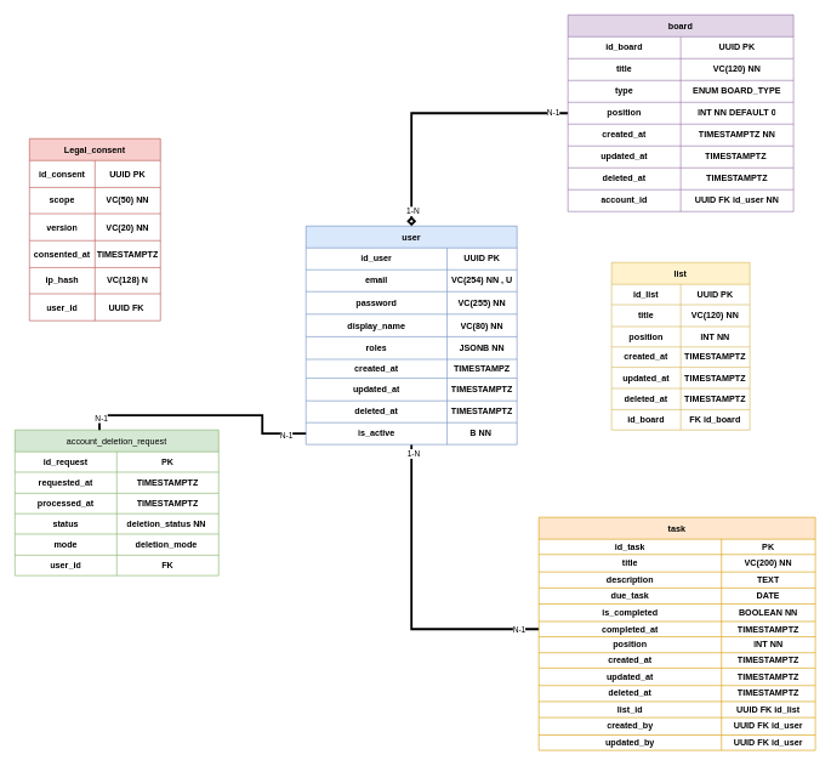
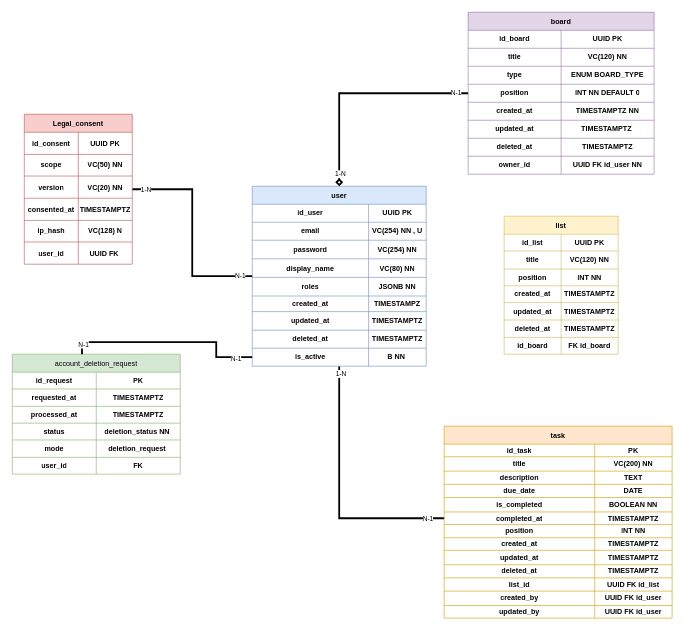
- <mxCell id="59" value="&lt;b&gt;account_id&lt;/b&gt;" style="shape=partialRectangle;html=1;whiteSpace=wrap;connectable=0;strokeColor=inherit;overflow=hidden;fillColor=none;top=0;left=0;bottom=0;right=0;pointerEvents=1;" parent="58" vertex="1"><mxGeometry width="155" height="30" as="geometry"><mxRectangle width="155" height="30" as="alternateBounds" /></mxGeometry></mxCell>
+ <mxCell id="59" value="&lt;b&gt;owner_id&lt;/b&gt;" style="shape=partialRectangle;html=1;whiteSpace=wrap;connectable=0;strokeColor=inherit;overflow=hidden;fillColor=none;top=0;left=0;bottom=0;right=0;pointerEvents=1;" parent="58" vertex="1"><mxGeometry width="155" height="30" as="geometry"><mxRectangle width="155" height="30" as="alternateBounds" /></mxGeometry></mxCell>
+ <mxCell id="123" style="edgeStyle=orthogonalEdgeStyle;rounded=0;orthogonalLoop=1;jettySize=auto;html=1;strokeWidth=3;endArrow=none;endFill=0;" parent="1" source="126" target="5" edge="1"><mxGeometry relative="1" as="geometry" /></mxCell>
+ <mxCell id="124" value="1-N" style="edgeLabel;html=1;align=center;verticalAlign=middle;resizable=0;points=[];" parent="123" vertex="1" connectable="0"><mxGeometry x="-0.873" relative="1" as="geometry"><mxPoint as="offset" /></mxGeometry></mxCell>
+ <mxCell id="125" value="N-1" style="edgeLabel;html=1;align=center;verticalAlign=middle;resizable=0;points=[];" parent="123" vertex="1" connectable="0"><mxGeometry x="0.879" y="1" relative="1" as="geometry"><mxPoint as="offset" /></mxGeometry></mxCell>
- <mxCell id="14" value="VC(255) NN" style="shape=partialRectangle;html=1;whiteSpace=wrap;connectable=0;strokeColor=inherit;overflow=hidden;fillColor=none;top=0;left=0;bottom=0;right=0;pointerEvents=1;fontStyle=1" parent="12" vertex="1"><mxGeometry x="194" width="96" height="31" as="geometry"><mxRectangle width="96" height="31" as="alternateBounds" /></mxGeometry></mxCell>
+ <mxCell id="14" value="VC(254) NN" style="shape=partialRectangle;html=1;whiteSpace=wrap;connectable=0;strokeColor=inherit;overflow=hidden;fillColor=none;top=0;left=0;bottom=0;right=0;pointerEvents=1;fontStyle=1" parent="12" vertex="1"><mxGeometry x="194" width="96" height="31" as="geometry"><mxRectangle width="96" height="31" as="alternateBounds" /></mxGeometry></mxCell>
- <mxCell id="160" value="&lt;b&gt;deletion_mode&amp;nbsp;&lt;/b&gt;" style="shape=partialRectangle;html=1;whiteSpace=wrap;connectable=0;strokeColor=inherit;overflow=hidden;fillColor=none;top=0;left=0;bottom=0;right=0;pointerEvents=1;" parent="158" vertex="1"><mxGeometry x="140" width="140" height="29" as="geometry"><mxRectangle width="140" height="29" as="alternateBounds" /></mxGeometry></mxCell>
+ <mxCell id="160" value="&lt;b&gt;deletion_request&amp;nbsp;&lt;/b&gt;" style="shape=partialRectangle;html=1;whiteSpace=wrap;connectable=0;strokeColor=inherit;overflow=hidden;fillColor=none;top=0;left=0;bottom=0;right=0;pointerEvents=1;" parent="158" vertex="1"><mxGeometry x="140" width="140" height="29" as="geometry"><mxRectangle width="140" height="29" as="alternateBounds" /></mxGeometry></mxCell>
- <mxCell id="94" value="&lt;b&gt;due_task&lt;/b&gt;" style="shape=partialRectangle;html=1;whiteSpace=wrap;connectable=0;strokeColor=inherit;overflow=hidden;fillColor=none;top=0;left=0;bottom=0;right=0;pointerEvents=1;" parent="93" vertex="1"><mxGeometry width="251" height="22" as="geometry"><mxRectangle width="251" height="22" as="alternateBounds" /></mxGeometry></mxCell>
+ <mxCell id="94" value="&lt;b&gt;due_date&lt;/b&gt;" style="shape=partialRectangle;html=1;whiteSpace=wrap;connectable=0;strokeColor=inherit;overflow=hidden;fillColor=none;top=0;left=0;bottom=0;right=0;pointerEvents=1;" parent="93" vertex="1"><mxGeometry width="251" height="22" as="geometry"><mxRectangle width="251" height="22" as="alternateBounds" /></mxGeometry></mxCell>
